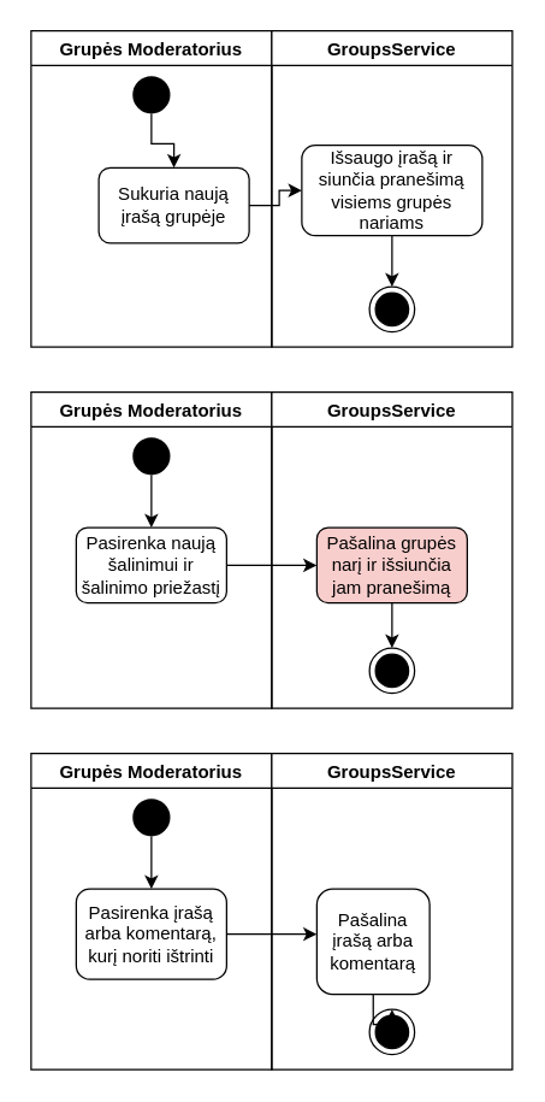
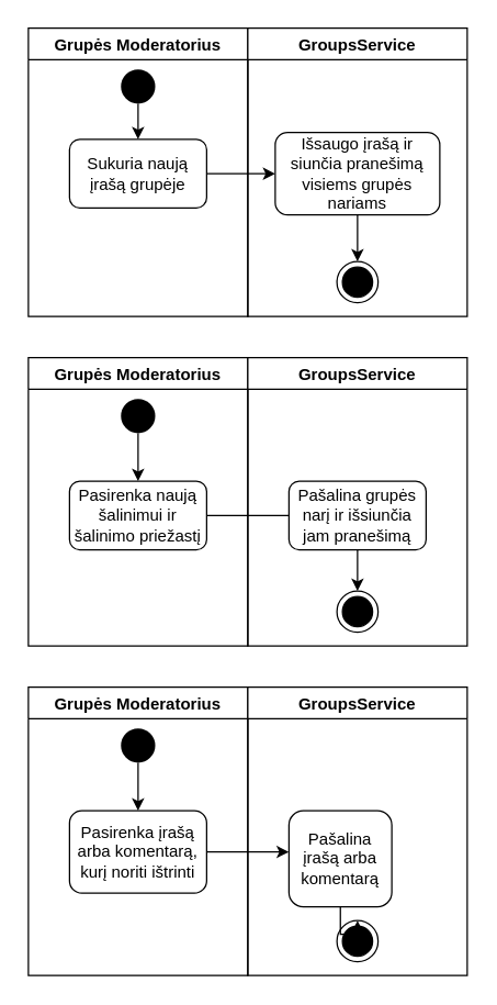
- <mxCell id="5" value="Sukuria naują įrašą grupėje" style="rounded=1;whiteSpace=wrap;html=1;" parent="2" vertex="1"><mxGeometry x="45" y="91" width="100" height="50" as="geometry" /></mxCell>
+ <mxCell id="5" value="Sukuria naują įrašą grupėje" style="rounded=1;whiteSpace=wrap;html=1;" parent="2" vertex="1"><mxGeometry x="30" y="81" width="100" height="50" as="geometry" /></mxCell>
- <mxCell id="19" value="" style="edgeStyle=orthogonalEdgeStyle;rounded=0;orthogonalLoop=1;jettySize=auto;html=1;" parent="1" source="14" target="18" edge="1"><mxGeometry relative="1" as="geometry" /></mxCell>
+ <mxCell id="19" value="" style="edgeStyle=orthogonalEdgeStyle;rounded=0;orthogonalLoop=1;jettySize=auto;html=1;endArrow=none;" parent="1" source="14" target="18" edge="1"><mxGeometry relative="1" as="geometry" /></mxCell>
- <mxCell id="18" value="Pašalina grupės narį ir išsiunčia jam pranešimą" style="rounded=1;whiteSpace=wrap;html=1;fillColor=#f8cecc;" parent="15" vertex="1"><mxGeometry x="30" y="90" width="100" height="50" as="geometry" /></mxCell>
+ <mxCell id="18" value="Pašalina grupės narį ir išsiunčia jam pranešimą" style="rounded=1;whiteSpace=wrap;html=1;" parent="15" vertex="1"><mxGeometry x="30" y="90" width="100" height="50" as="geometry" /></mxCell>
